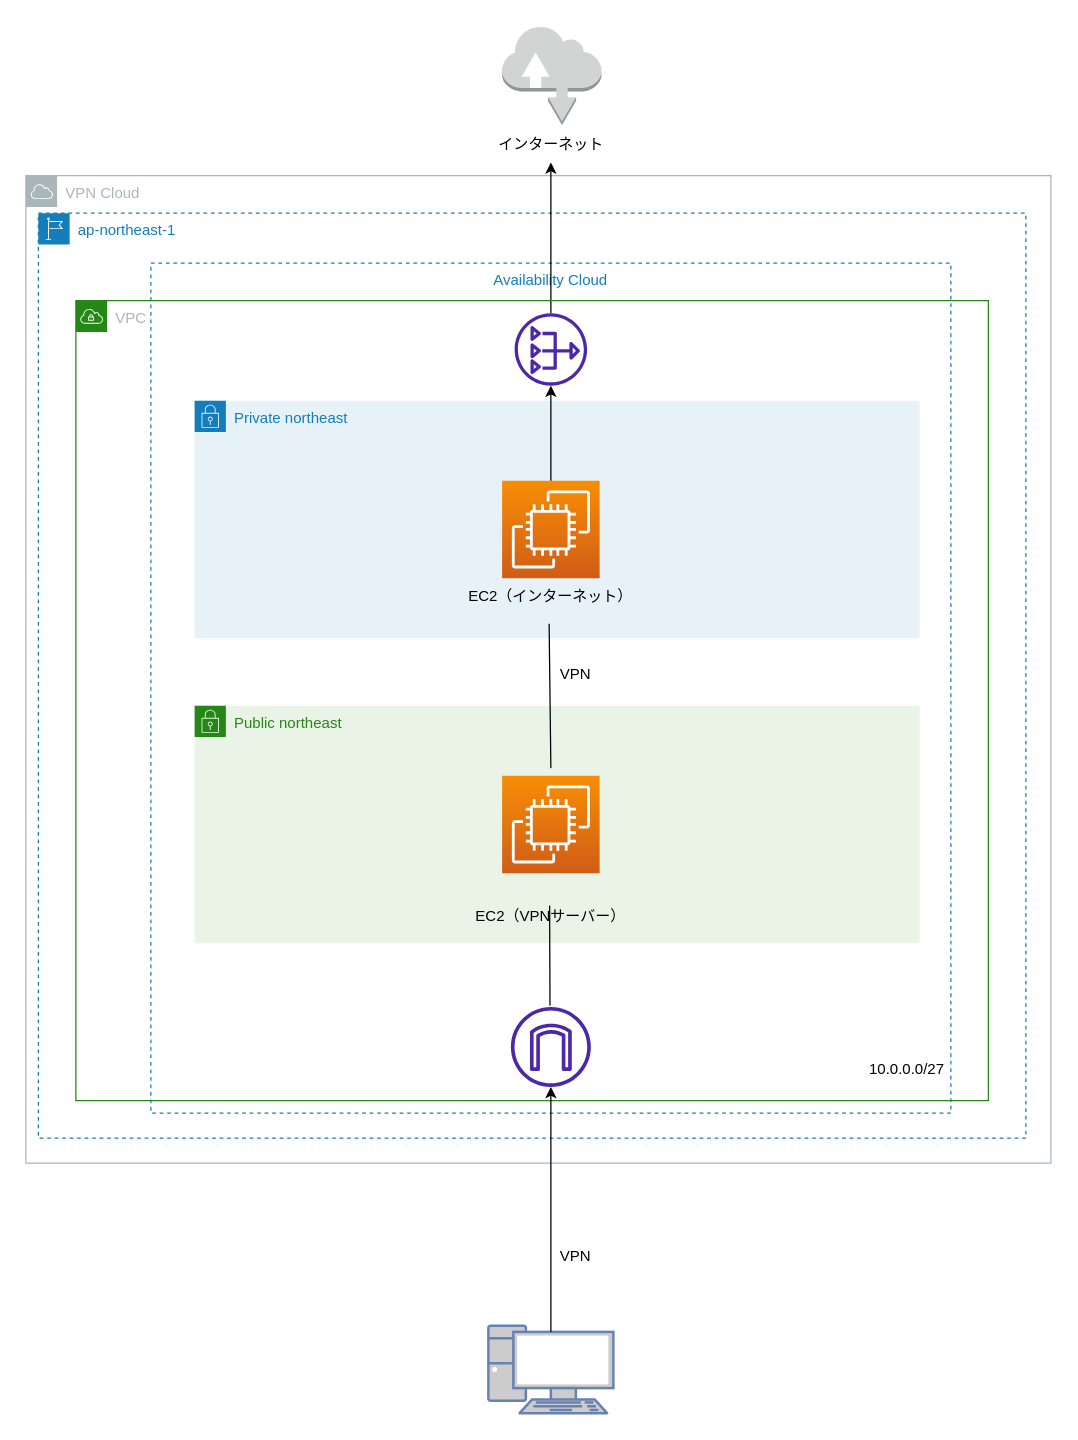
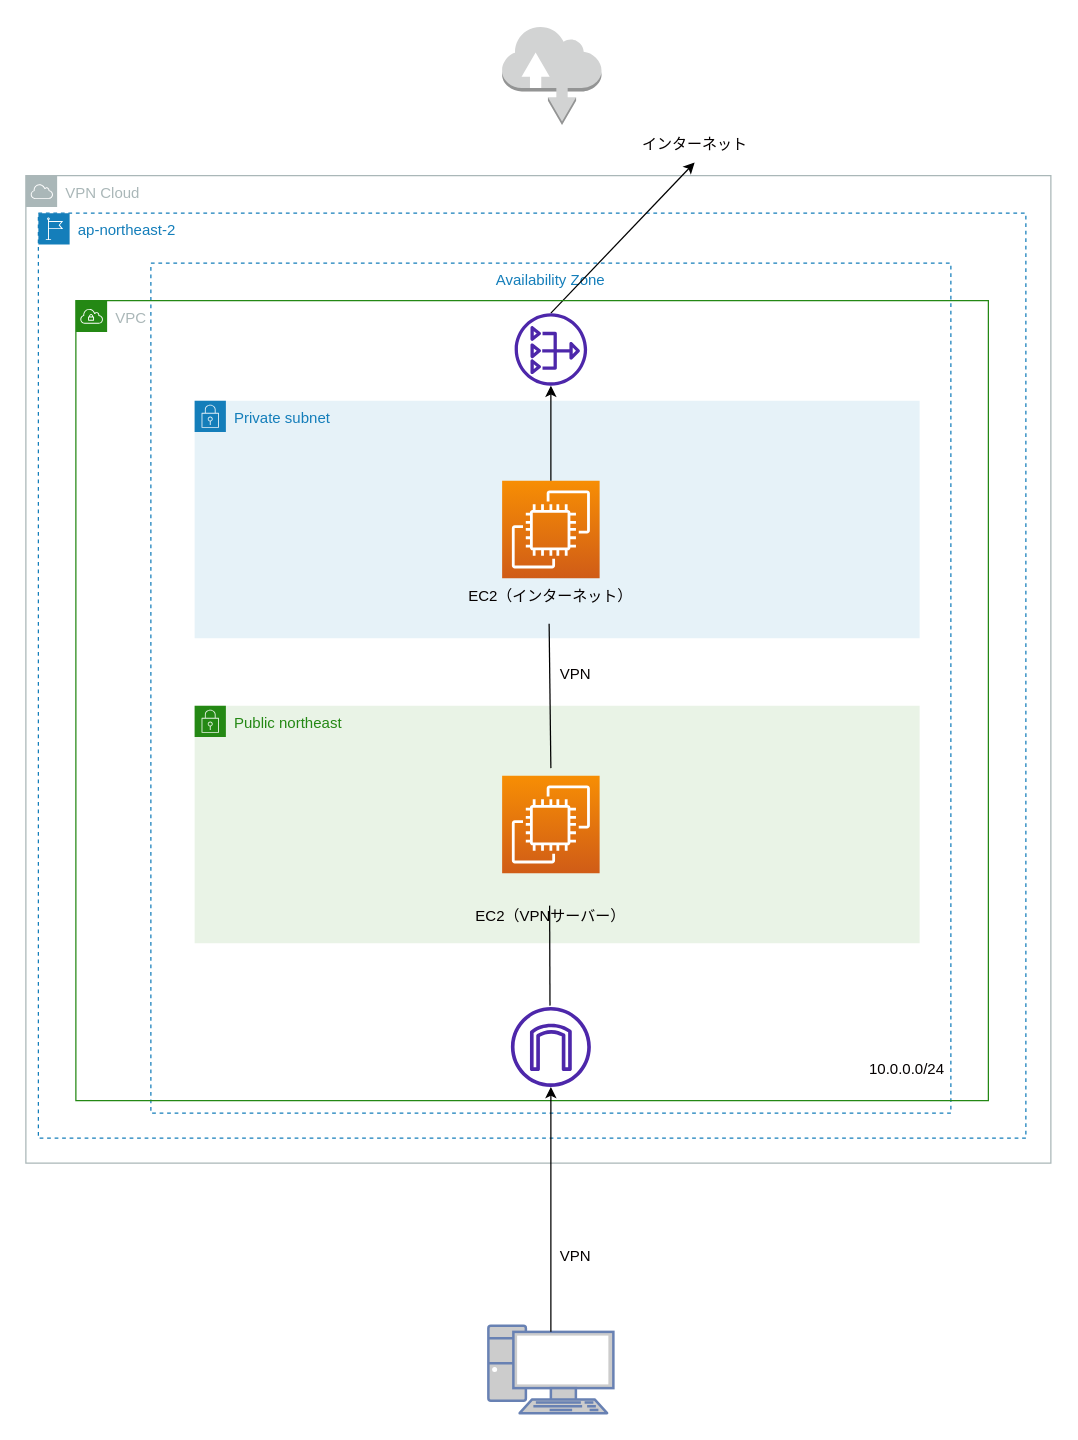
- <mxCell id="20" value="インターネット" style="text;html=1;strokeColor=none;fillColor=none;align=center;verticalAlign=middle;whiteSpace=wrap;rounded=0;fontColor=#050000;" vertex="1" parent="1"><mxGeometry x="382.5" y="99.5" width="115" height="30" as="geometry" /></mxCell>
+ <mxCell id="20" value="インターネット" style="text;html=1;strokeColor=none;fillColor=none;align=center;verticalAlign=middle;whiteSpace=wrap;rounded=0;fontColor=#050000;" vertex="1" parent="1"><mxGeometry x="497.5" y="99.5" width="115" height="30" as="geometry" /></mxCell>
- <mxCell id="4" value="ap-northeast-1" style="points=[[0,0],[0.25,0],[0.5,0],[0.75,0],[1,0],[1,0.25],[1,0.5],[1,0.75],[1,1],[0.75,1],[0.5,1],[0.25,1],[0,1],[0,0.75],[0,0.5],[0,0.25]];outlineConnect=0;gradientColor=none;html=1;whiteSpace=wrap;fontSize=12;fontStyle=0;container=1;pointerEvents=0;collapsible=0;recursiveResize=0;shape=mxgraph.aws4.group;grIcon=mxgraph.aws4.group_region;strokeColor=#147EBA;fillColor=none;verticalAlign=top;align=left;spacingLeft=30;fontColor=#147EBA;dashed=1;" vertex="1" parent="1"><mxGeometry x="30" y="170" width="790" height="740" as="geometry" /></mxCell>
+ <mxCell id="4" value="ap-northeast-2" style="points=[[0,0],[0.25,0],[0.5,0],[0.75,0],[1,0],[1,0.25],[1,0.5],[1,0.75],[1,1],[0.75,1],[0.5,1],[0.25,1],[0,1],[0,0.75],[0,0.5],[0,0.25]];outlineConnect=0;gradientColor=none;html=1;whiteSpace=wrap;fontSize=12;fontStyle=0;container=1;pointerEvents=0;collapsible=0;recursiveResize=0;shape=mxgraph.aws4.group;grIcon=mxgraph.aws4.group_region;strokeColor=#147EBA;fillColor=none;verticalAlign=top;align=left;spacingLeft=30;fontColor=#147EBA;dashed=1;" vertex="1" parent="1"><mxGeometry x="30" y="170" width="790" height="740" as="geometry" /></mxCell>
- <mxCell id="3" value="Availability Cloud" style="fillColor=none;strokeColor=#147EBA;dashed=1;verticalAlign=top;fontStyle=0;fontColor=#147EBA;" vertex="1" parent="1"><mxGeometry x="120" y="210" width="640" height="680" as="geometry" /></mxCell>
+ <mxCell id="3" value="Availability Zone" style="fillColor=none;strokeColor=#147EBA;dashed=1;verticalAlign=top;fontStyle=0;fontColor=#147EBA;" vertex="1" parent="1"><mxGeometry x="120" y="210" width="640" height="680" as="geometry" /></mxCell>
- <mxCell id="13" value="Private northeast" style="points=[[0,0],[0.25,0],[0.5,0],[0.75,0],[1,0],[1,0.25],[1,0.5],[1,0.75],[1,1],[0.75,1],[0.5,1],[0.25,1],[0,1],[0,0.75],[0,0.5],[0,0.25]];outlineConnect=0;gradientColor=none;html=1;whiteSpace=wrap;fontSize=12;fontStyle=0;container=1;pointerEvents=0;collapsible=0;recursiveResize=0;shape=mxgraph.aws4.group;grIcon=mxgraph.aws4.group_security_group;grStroke=0;strokeColor=#147EBA;fillColor=#E6F2F8;verticalAlign=top;align=left;spacingLeft=30;fontColor=#147EBA;dashed=0;" vertex="1" parent="10"><mxGeometry y="-244" width="580" height="190" as="geometry" /></mxCell>
+ <mxCell id="13" value="Private subnet" style="points=[[0,0],[0.25,0],[0.5,0],[0.75,0],[1,0],[1,0.25],[1,0.5],[1,0.75],[1,1],[0.75,1],[0.5,1],[0.25,1],[0,1],[0,0.75],[0,0.5],[0,0.25]];outlineConnect=0;gradientColor=none;html=1;whiteSpace=wrap;fontSize=12;fontStyle=0;container=1;pointerEvents=0;collapsible=0;recursiveResize=0;shape=mxgraph.aws4.group;grIcon=mxgraph.aws4.group_security_group;grStroke=0;strokeColor=#147EBA;fillColor=#E6F2F8;verticalAlign=top;align=left;spacingLeft=30;fontColor=#147EBA;dashed=0;" vertex="1" parent="10"><mxGeometry y="-244" width="580" height="190" as="geometry" /></mxCell>
- <mxCell id="19" value="10.0.0.0/27" style="text;html=1;strokeColor=none;fillColor=none;align=center;verticalAlign=middle;whiteSpace=wrap;rounded=0;fontColor=#050000;" vertex="1" parent="9"><mxGeometry x="620" y="600" width="90" height="30" as="geometry" /></mxCell>
+ <mxCell id="19" value="10.0.0.0/24" style="text;html=1;strokeColor=none;fillColor=none;align=center;verticalAlign=middle;whiteSpace=wrap;rounded=0;fontColor=#050000;" vertex="1" parent="9"><mxGeometry x="620" y="600" width="90" height="30" as="geometry" /></mxCell>
